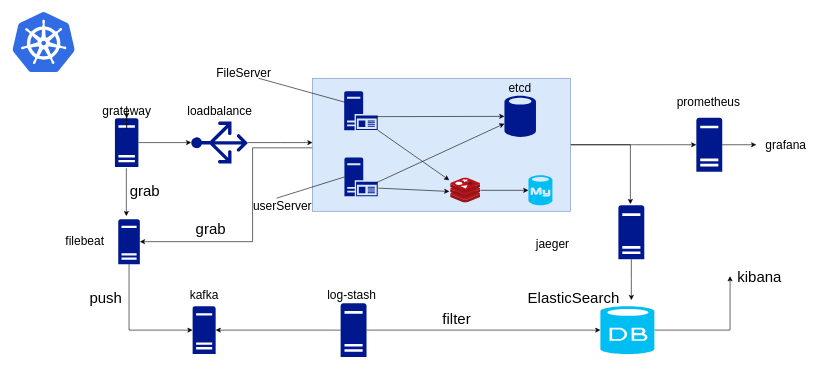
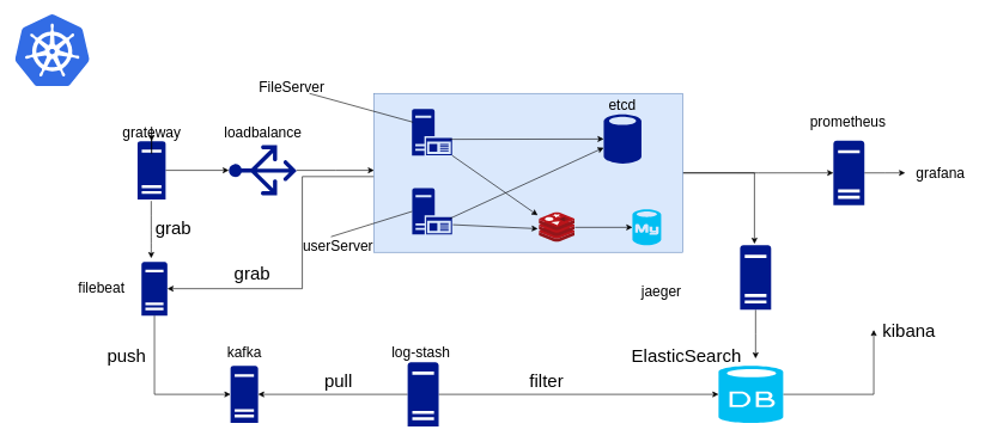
+ <mxCell id="39" value="&lt;font style=&quot;font-size: 25px&quot;&gt;pull&lt;/font&gt;" style="text;html=1;align=center;verticalAlign=middle;resizable=0;points=[];autosize=1;" parent="1" vertex="1"><mxGeometry x="445" y="520" width="50" height="20" as="geometry" /></mxCell>
